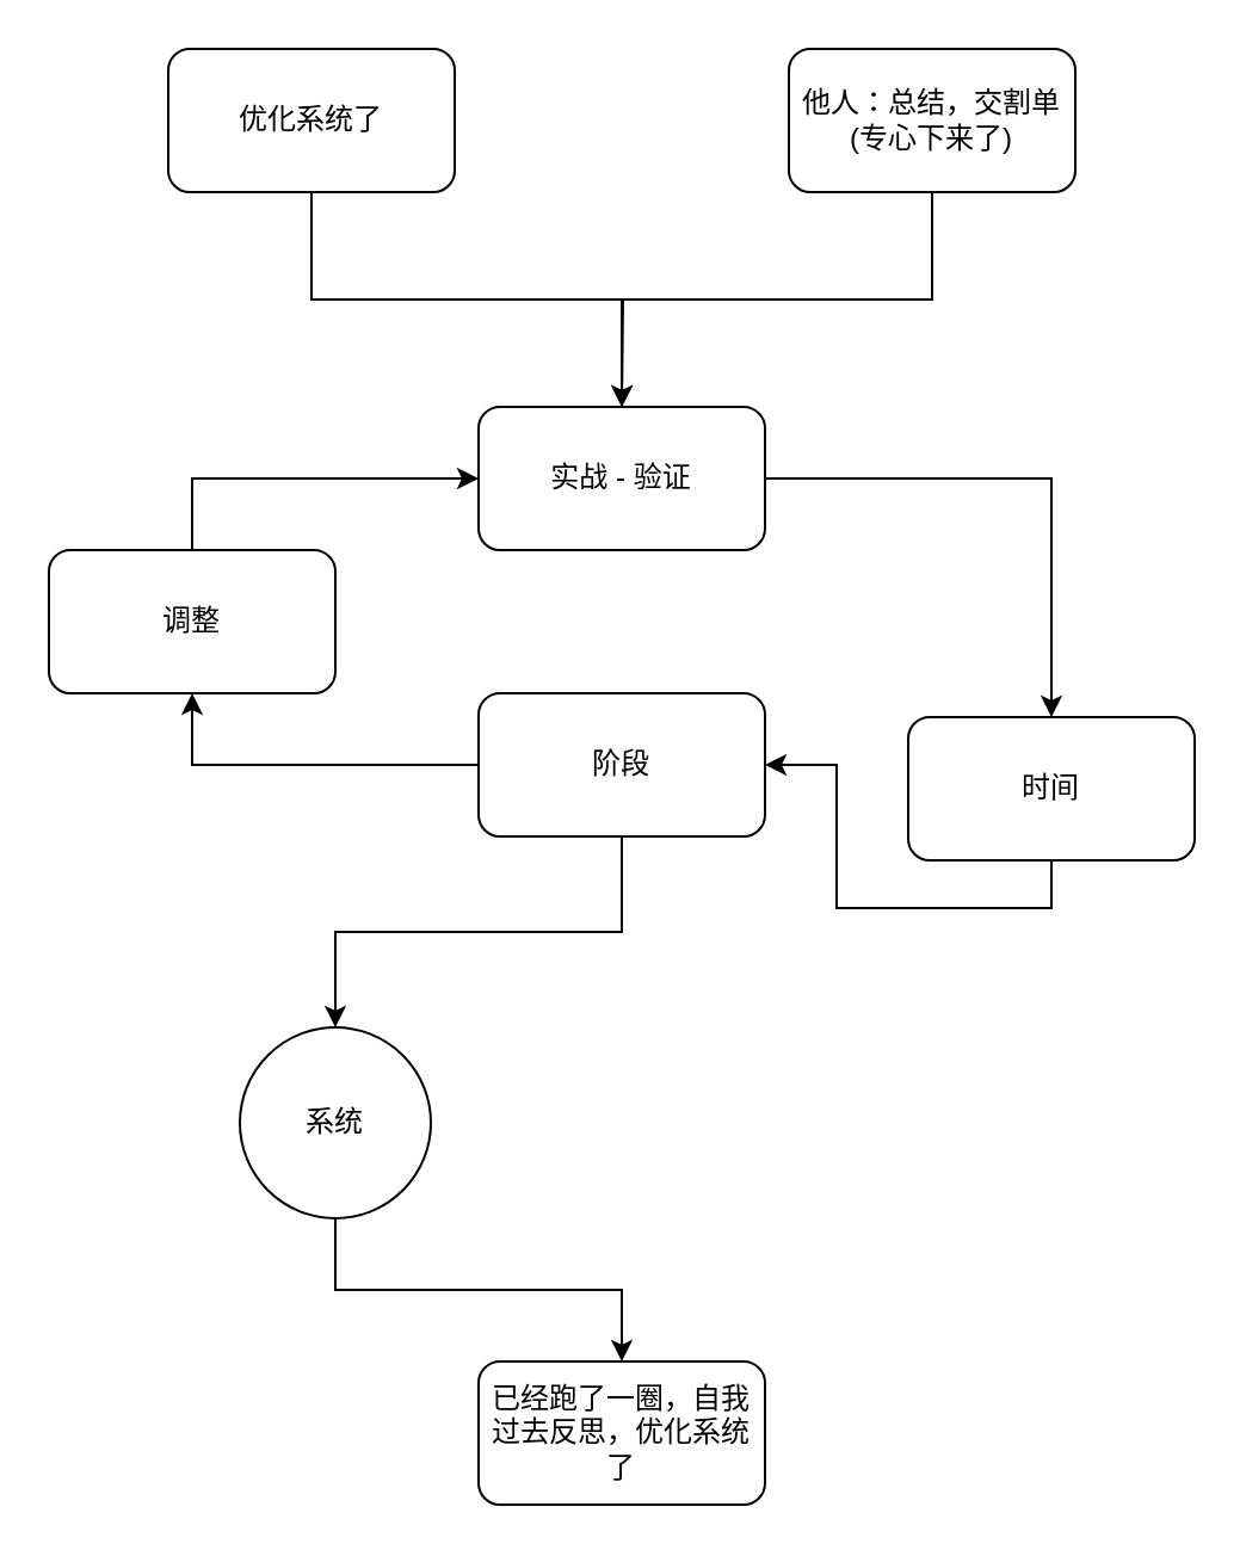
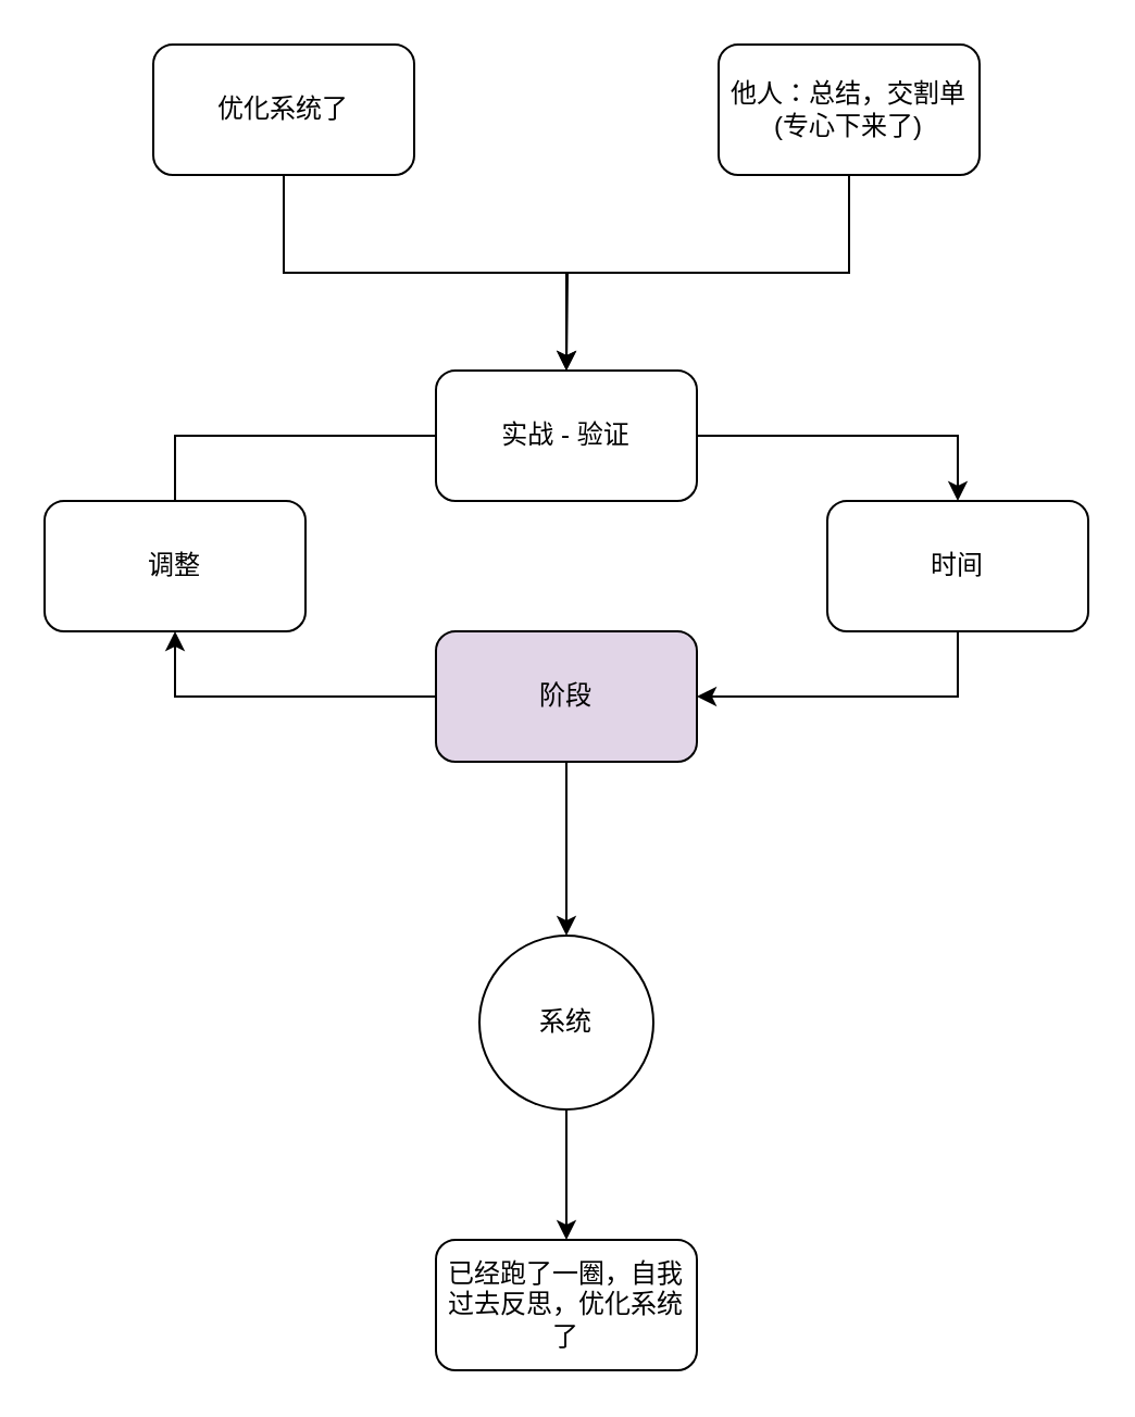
- <mxCell id="15" style="edgeStyle=orthogonalEdgeStyle;rounded=0;orthogonalLoop=1;jettySize=auto;html=1;exitX=0.5;exitY=0;exitDx=0;exitDy=0;entryX=0;entryY=0.5;entryDx=0;entryDy=0;" edge="1" parent="1" source="16" target="14"><mxGeometry relative="1" as="geometry" /></mxCell>
+ <mxCell id="15" style="edgeStyle=orthogonalEdgeStyle;rounded=0;orthogonalLoop=1;jettySize=auto;html=1;exitX=0.5;exitY=0;exitDx=0;exitDy=0;entryX=0;entryY=0.5;entryDx=0;entryDy=0;endArrow=none;" edge="1" parent="1" source="16" target="14"><mxGeometry relative="1" as="geometry" /></mxCell>
- <mxCell id="8" value="阶段" style="rounded=1;whiteSpace=wrap;html=1;" vertex="1" parent="1"><mxGeometry x="200" y="290" width="120" height="60" as="geometry" /></mxCell>
+ <mxCell id="8" value="阶段" style="rounded=1;whiteSpace=wrap;html=1;fillColor=#e1d5e7;" vertex="1" parent="1"><mxGeometry x="200" y="290" width="120" height="60" as="geometry" /></mxCell>
- <mxCell id="3" value="时间" style="rounded=1;whiteSpace=wrap;html=1;" vertex="1" parent="1"><mxGeometry x="380" y="300" width="120" height="60" as="geometry" /></mxCell>
+ <mxCell id="3" value="时间" style="rounded=1;whiteSpace=wrap;html=1;" vertex="1" parent="1"><mxGeometry x="380" y="230" width="120" height="60" as="geometry" /></mxCell>
- <mxCell id="5" value="系统" style="ellipse;whiteSpace=wrap;html=1;aspect=fixed;" vertex="1" parent="1"><mxGeometry x="100" y="430" width="80" height="80" as="geometry" /></mxCell>
+ <mxCell id="5" value="系统" style="ellipse;whiteSpace=wrap;html=1;aspect=fixed;" vertex="1" parent="1"><mxGeometry x="220" y="430" width="80" height="80" as="geometry" /></mxCell>
